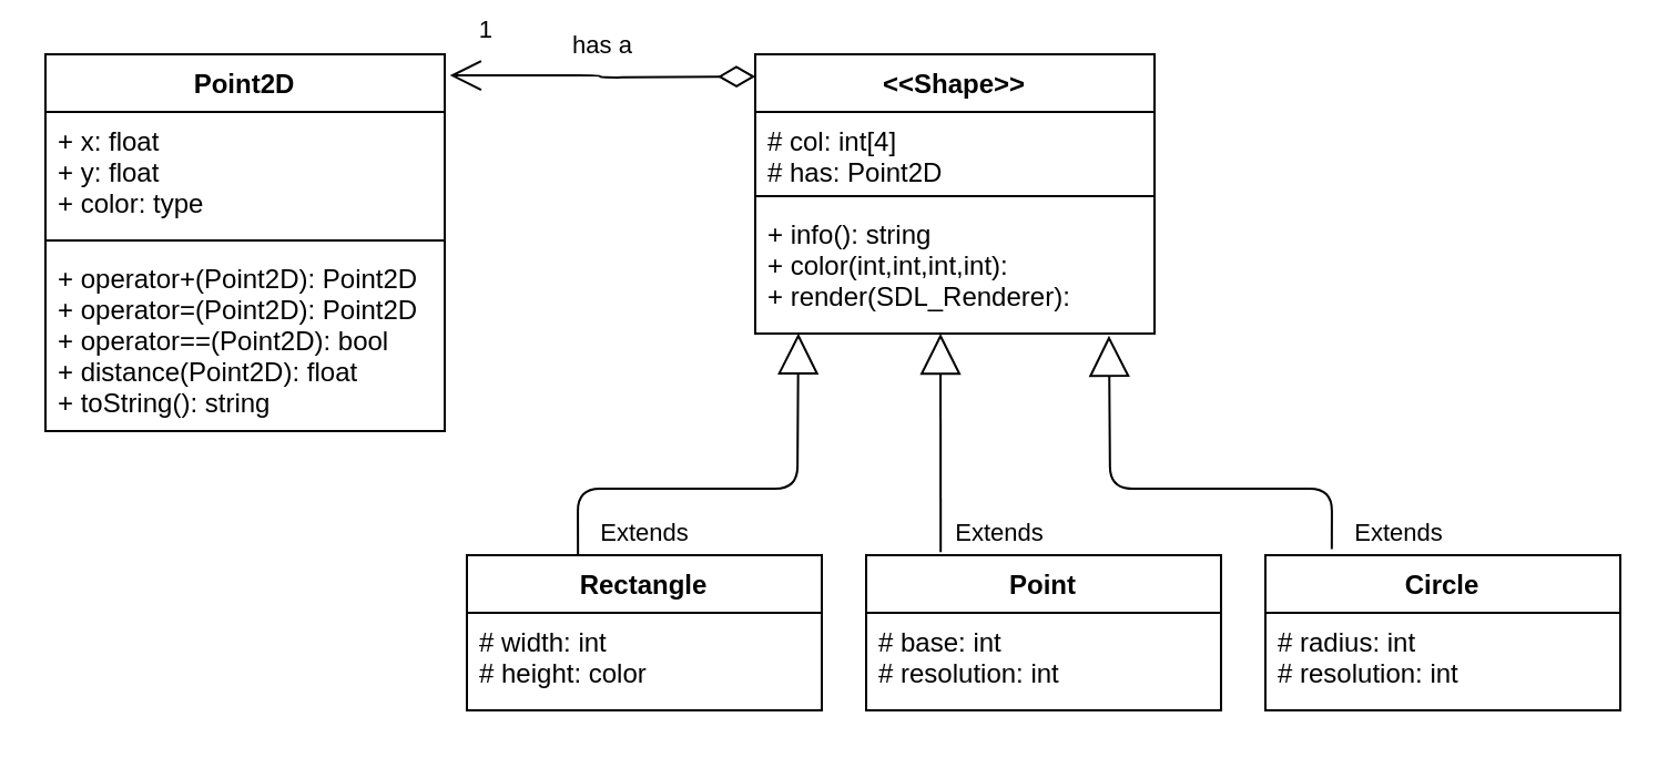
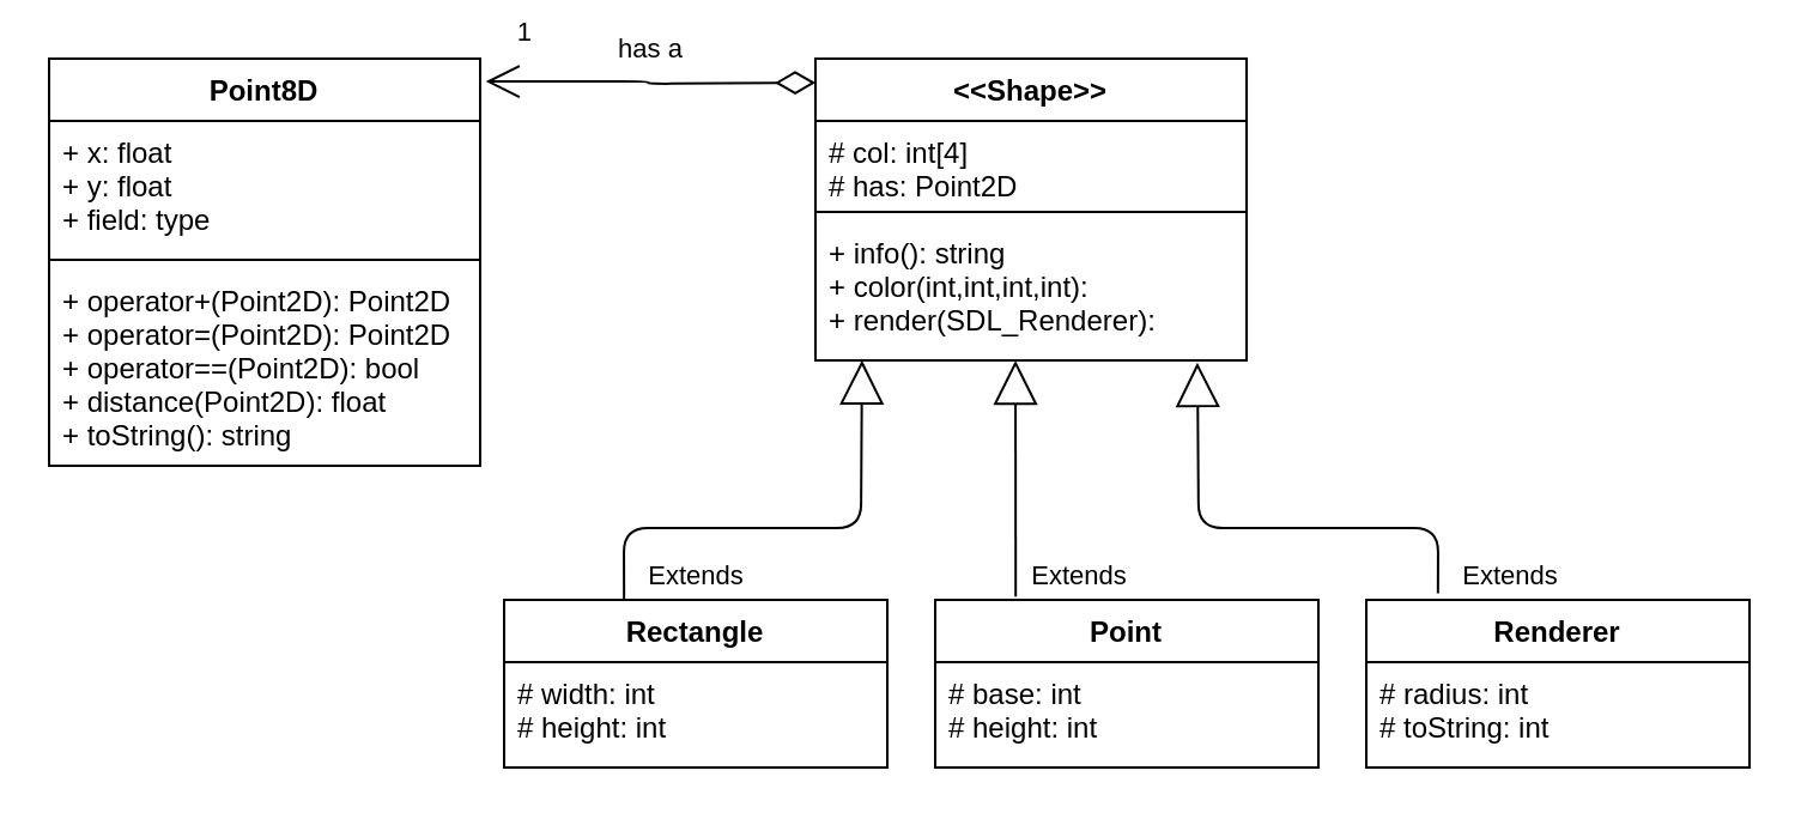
- <mxCell id="2" value="Point2D" style="swimlane;fontStyle=1;align=center;verticalAlign=top;childLayout=stackLayout;horizontal=1;startSize=26;horizontalStack=0;resizeParent=1;resizeParentMax=0;resizeLast=0;collapsible=1;marginBottom=0;" vertex="1" parent="1"><mxGeometry y="20" width="180" height="170" as="geometry" x="20"><mxRectangle x="120" y="270" width="80" height="26" as="alternateBounds" /></mxGeometry></mxCell>
+ <mxCell id="2" value="Point8D" style="swimlane;fontStyle=1;align=center;verticalAlign=top;childLayout=stackLayout;horizontal=1;startSize=26;horizontalStack=0;resizeParent=1;resizeParentMax=0;resizeLast=0;collapsible=1;marginBottom=0;" vertex="1" parent="1"><mxGeometry y="20" width="180" height="170" as="geometry" x="20"><mxRectangle x="120" y="270" width="80" height="26" as="alternateBounds" /></mxGeometry></mxCell>
- <mxCell id="3" value="+ x: float&#10;+ y: float&#10;+ color: type" style="text;strokeColor=none;fillColor=none;align=left;verticalAlign=top;spacingLeft=4;spacingRight=4;overflow=hidden;rotatable=0;points=[[0,0.5],[1,0.5]];portConstraint=eastwest;" vertex="1" parent="2"><mxGeometry y="26" width="180" height="54" as="geometry" /></mxCell>
+ <mxCell id="3" value="+ x: float&#10;+ y: float&#10;+ field: type" style="text;strokeColor=none;fillColor=none;align=left;verticalAlign=top;spacingLeft=4;spacingRight=4;overflow=hidden;rotatable=0;points=[[0,0.5],[1,0.5]];portConstraint=eastwest;" vertex="1" parent="2"><mxGeometry y="26" width="180" height="54" as="geometry" /></mxCell>
- <mxCell id="14" value="Circle" style="swimlane;fontStyle=1;align=center;verticalAlign=top;childLayout=stackLayout;horizontal=1;startSize=26;horizontalStack=0;resizeParent=1;resizeParentMax=0;resizeLast=0;collapsible=1;marginBottom=0;" vertex="1" parent="1"><mxGeometry x="570" y="246" width="160" height="70" as="geometry" /></mxCell>
+ <mxCell id="14" value="Renderer" style="swimlane;fontStyle=1;align=center;verticalAlign=top;childLayout=stackLayout;horizontal=1;startSize=26;horizontalStack=0;resizeParent=1;resizeParentMax=0;resizeLast=0;collapsible=1;marginBottom=0;" vertex="1" parent="1"><mxGeometry x="570" y="246" width="160" height="70" as="geometry" /></mxCell>
- <mxCell id="17" value="# width: int&#10;# height: color" style="text;strokeColor=none;fillColor=none;align=left;verticalAlign=top;spacingLeft=4;spacingRight=4;overflow=hidden;rotatable=0;points=[[0,0.5],[1,0.5]];portConstraint=eastwest;" vertex="1" parent="16"><mxGeometry y="26" width="160" height="44" as="geometry" /></mxCell>
+ <mxCell id="17" value="# width: int&#10;# height: int" style="text;strokeColor=none;fillColor=none;align=left;verticalAlign=top;spacingLeft=4;spacingRight=4;overflow=hidden;rotatable=0;points=[[0,0.5],[1,0.5]];portConstraint=eastwest;" vertex="1" parent="16"><mxGeometry y="26" width="160" height="44" as="geometry" /></mxCell>
- <mxCell id="13" value="# base: int&#10;# resolution: int" style="text;strokeColor=none;fillColor=none;align=left;verticalAlign=top;spacingLeft=4;spacingRight=4;overflow=hidden;rotatable=0;points=[[0,0.5],[1,0.5]];portConstraint=eastwest;" vertex="1" parent="12"><mxGeometry y="26" width="160" height="44" as="geometry" /></mxCell>
+ <mxCell id="13" value="# base: int&#10;# height: int" style="text;strokeColor=none;fillColor=none;align=left;verticalAlign=top;spacingLeft=4;spacingRight=4;overflow=hidden;rotatable=0;points=[[0,0.5],[1,0.5]];portConstraint=eastwest;" vertex="1" parent="12"><mxGeometry y="26" width="160" height="44" as="geometry" /></mxCell>
- <mxCell id="15" value="# radius: int&#10;# resolution: int" style="text;strokeColor=none;fillColor=none;align=left;verticalAlign=top;spacingLeft=4;spacingRight=4;overflow=hidden;rotatable=0;points=[[0,0.5],[1,0.5]];portConstraint=eastwest;" vertex="1" parent="14"><mxGeometry y="26" width="160" height="44" as="geometry" /></mxCell>
+ <mxCell id="15" value="# radius: int&#10;# toString: int" style="text;strokeColor=none;fillColor=none;align=left;verticalAlign=top;spacingLeft=4;spacingRight=4;overflow=hidden;rotatable=0;points=[[0,0.5],[1,0.5]];portConstraint=eastwest;" vertex="1" parent="14"><mxGeometry y="26" width="160" height="44" as="geometry" /></mxCell>
